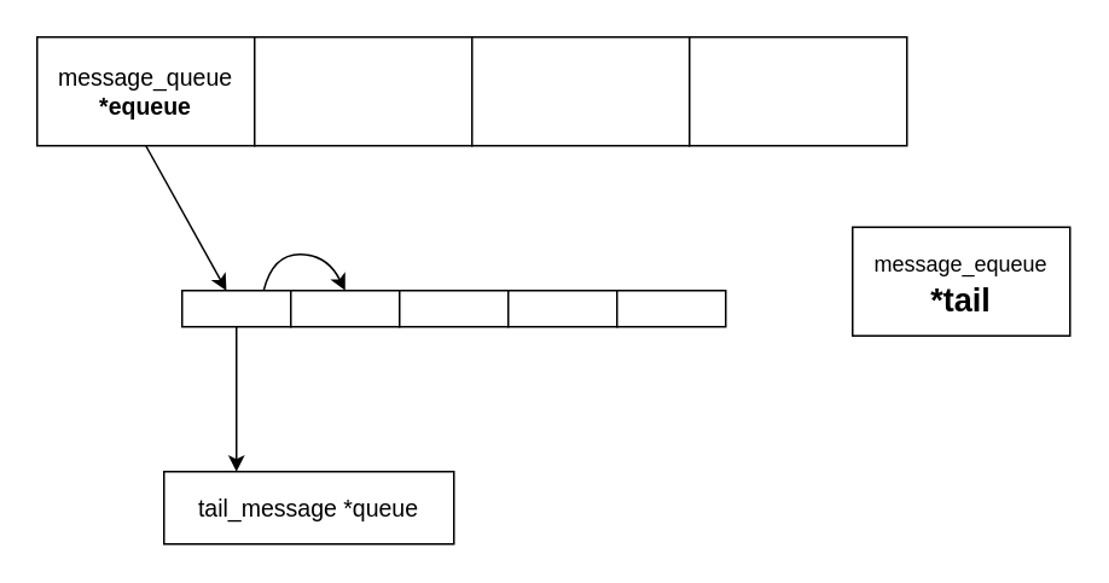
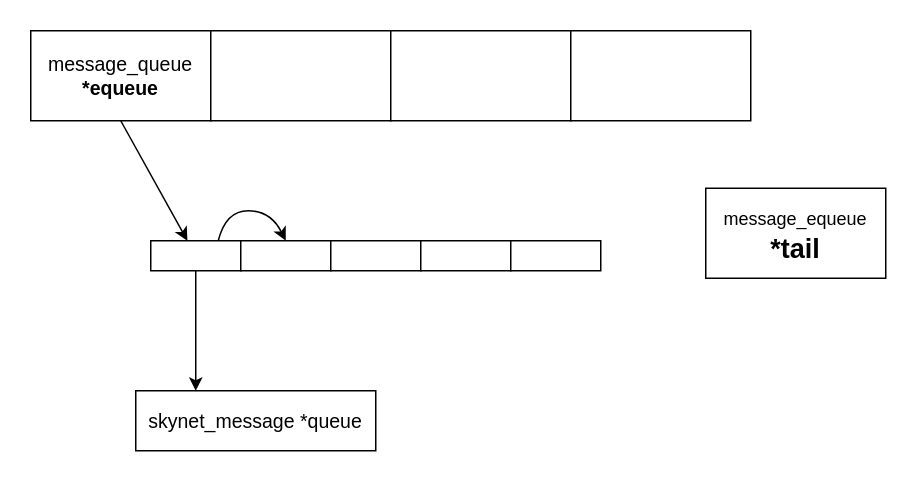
- <mxCell id="15" value="tail_message *queue" style="whiteSpace=wrap;html=1;fontSize=13;" vertex="1" parent="1"><mxGeometry x="90" y="260" width="160" height="40" as="geometry" /></mxCell>
+ <mxCell id="15" value="skynet_message *queue" style="whiteSpace=wrap;html=1;fontSize=13;" vertex="1" parent="1"><mxGeometry x="90" y="260" width="160" height="40" as="geometry" /></mxCell>
